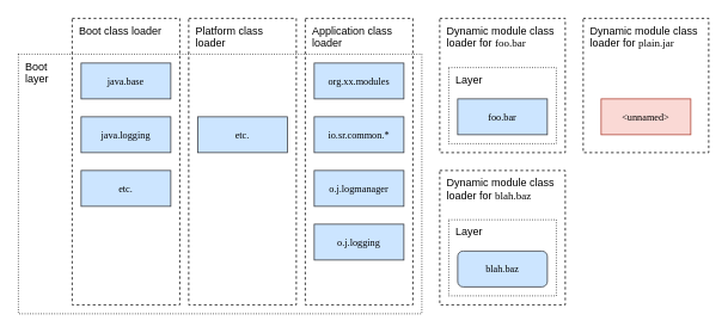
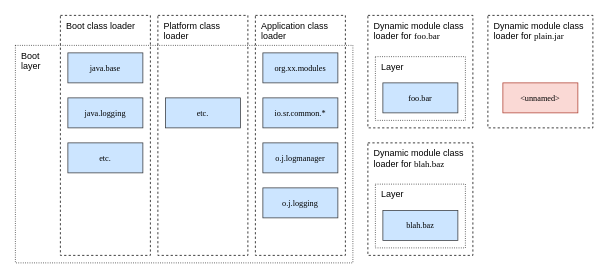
- <mxCell id="19" value="&lt;font&gt;blah.baz&lt;/font&gt;" style="whiteSpace=wrap;html=1;fontFamily=Verdana;fillColor=#cce5ff;strokeColor=#36393d;fontSize=11;rounded=1;" vertex="1" parent="1"><mxGeometry x="510" y="280" width="100" height="40" as="geometry" /></mxCell>
+ <mxCell id="19" value="&lt;font&gt;blah.baz&lt;/font&gt;" style="rounded=0;whiteSpace=wrap;html=1;fontFamily=Verdana;fillColor=#cce5ff;strokeColor=#36393d;fontSize=11;" vertex="1" parent="1"><mxGeometry x="510" y="280" width="100" height="40" as="geometry" /></mxCell>
